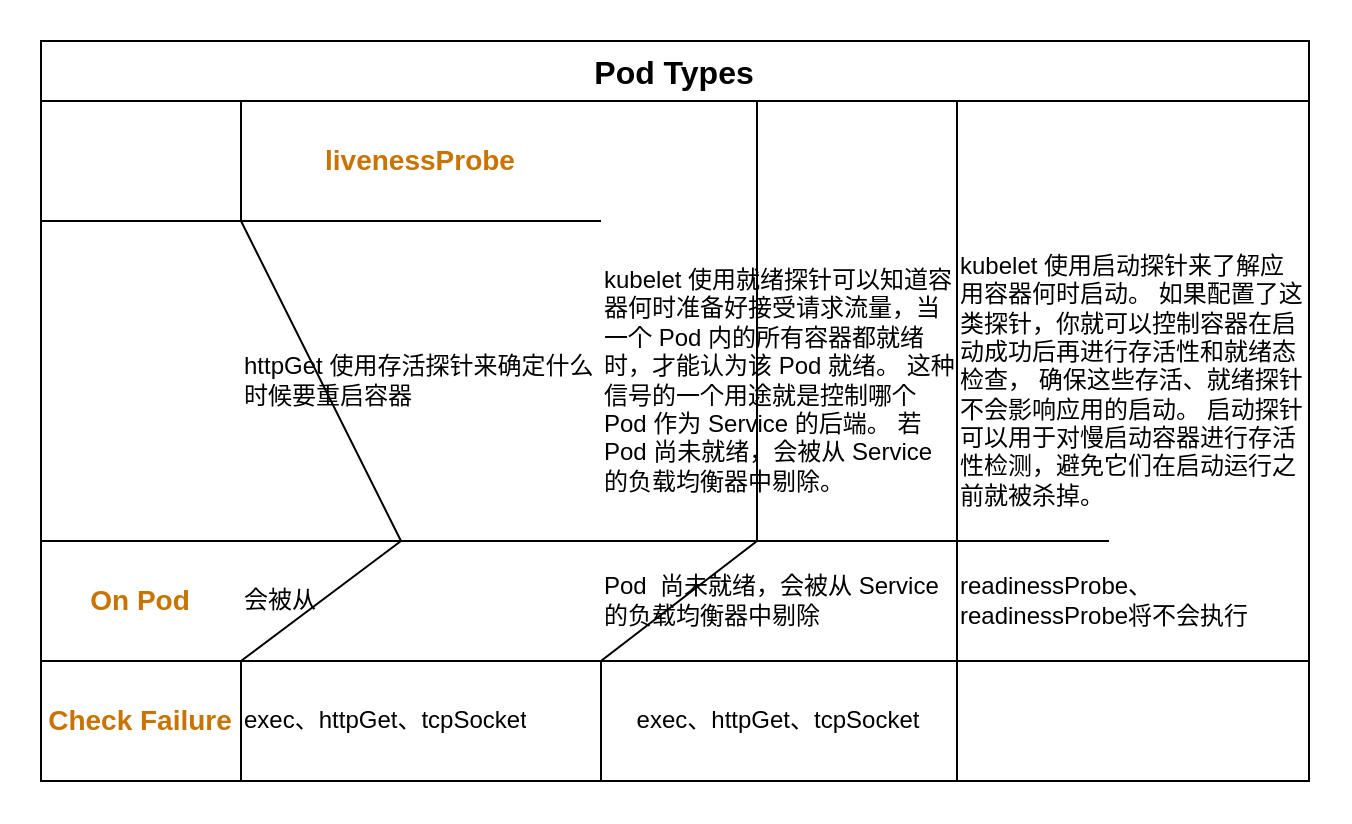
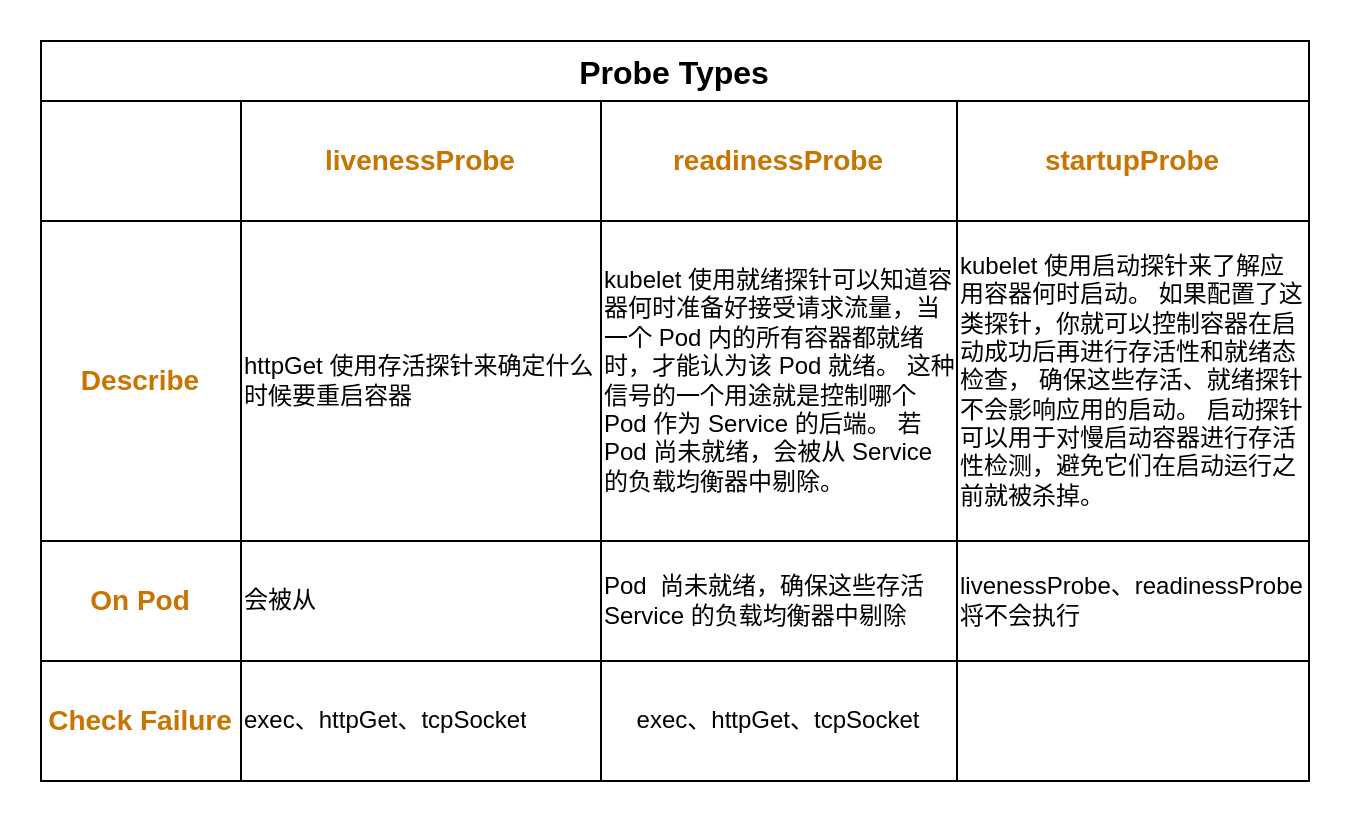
- <mxCell id="2" value="Pod Types" style="shape=table;startSize=30;container=1;collapsible=0;childLayout=tableLayout;fontStyle=1;align=center;pointerEvents=1;fontSize=16;" vertex="1" parent="1"><mxGeometry x="20" y="20" width="634" height="370" as="geometry" /></mxCell>
+ <mxCell id="2" value="Probe Types" style="shape=table;startSize=30;container=1;collapsible=0;childLayout=tableLayout;fontStyle=1;align=center;pointerEvents=1;fontSize=16;" vertex="1" parent="1"><mxGeometry x="20" y="20" width="634" height="370" as="geometry" /></mxCell>
+ <mxCell id="6" value="&lt;span style=&quot;color: rgb(201 , 115 , 0) ; font-family: , &amp;#34;menlo&amp;#34; , &amp;#34;monaco&amp;#34; , &amp;#34;consolas&amp;#34; , &amp;#34;liberation mono&amp;#34; , &amp;#34;courier new&amp;#34; , monospace ; font-size: 14px ; font-weight: 700 ; text-align: left ; background-color: rgb(255 , 255 , 255)&quot;&gt;readinessProbe&lt;/span&gt;" style="shape=partialRectangle;html=1;whiteSpace=wrap;connectable=0;fillColor=none;top=0;left=0;bottom=0;right=0;overflow=hidden;pointerEvents=1;" vertex="1" parent="3"><mxGeometry x="280" width="178" height="60" as="geometry"><mxRectangle width="178" height="60" as="alternateBounds" /></mxGeometry></mxCell>
+ <mxCell id="7" value="&lt;span style=&quot;color: rgb(201 , 115 , 0) ; font-family: , &amp;#34;menlo&amp;#34; , &amp;#34;monaco&amp;#34; , &amp;#34;consolas&amp;#34; , &amp;#34;liberation mono&amp;#34; , &amp;#34;courier new&amp;#34; , monospace ; font-size: 14px ; font-weight: 700 ; text-align: left ; background-color: rgb(255 , 255 , 255)&quot;&gt;startupProbe&lt;/span&gt;" style="shape=partialRectangle;html=1;whiteSpace=wrap;connectable=0;fillColor=none;top=0;left=0;bottom=0;right=0;overflow=hidden;pointerEvents=1;" vertex="1" parent="3"><mxGeometry x="458" width="176" height="60" as="geometry"><mxRectangle width="176" height="60" as="alternateBounds" /></mxGeometry></mxCell>
+ <mxCell id="9" value="&lt;b&gt;Describe&lt;/b&gt;" style="shape=partialRectangle;html=1;whiteSpace=wrap;connectable=0;fillColor=none;top=0;left=0;bottom=0;right=0;overflow=hidden;pointerEvents=1;fontSize=14;fontColor=#C97300;" vertex="1" parent="8"><mxGeometry width="100" height="160" as="geometry"><mxRectangle width="100" height="160" as="alternateBounds" /></mxGeometry></mxCell>
- <mxCell id="16" value="Pod&amp;nbsp; 尚未就绪，会被从 Service 的负载均衡器中剔除" style="shape=partialRectangle;html=1;whiteSpace=wrap;connectable=0;fillColor=none;top=0;left=0;bottom=0;right=0;overflow=hidden;pointerEvents=1;align=left;" vertex="1" parent="13"><mxGeometry x="280" width="178" height="60" as="geometry"><mxRectangle width="178" height="60" as="alternateBounds" /></mxGeometry></mxCell>
+ <mxCell id="16" value="Pod&amp;nbsp; 尚未就绪，确保这些存活 Service 的负载均衡器中剔除" style="shape=partialRectangle;html=1;whiteSpace=wrap;connectable=0;fillColor=none;top=0;left=0;bottom=0;right=0;overflow=hidden;pointerEvents=1;align=left;" vertex="1" parent="13"><mxGeometry x="280" width="178" height="60" as="geometry"><mxRectangle width="178" height="60" as="alternateBounds" /></mxGeometry></mxCell>
- <mxCell id="17" value="readinessProbe、readinessProbe将不会执行" style="shape=partialRectangle;html=1;whiteSpace=wrap;connectable=0;fillColor=none;top=0;left=0;bottom=0;right=0;overflow=hidden;pointerEvents=1;align=left;" vertex="1" parent="13"><mxGeometry x="458" width="176" height="60" as="geometry"><mxRectangle width="176" height="60" as="alternateBounds" /></mxGeometry></mxCell>
+ <mxCell id="17" value="livenessProbe、readinessProbe将不会执行" style="shape=partialRectangle;html=1;whiteSpace=wrap;connectable=0;fillColor=none;top=0;left=0;bottom=0;right=0;overflow=hidden;pointerEvents=1;align=left;" vertex="1" parent="13"><mxGeometry x="458" width="176" height="60" as="geometry"><mxRectangle width="176" height="60" as="alternateBounds" /></mxGeometry></mxCell>
